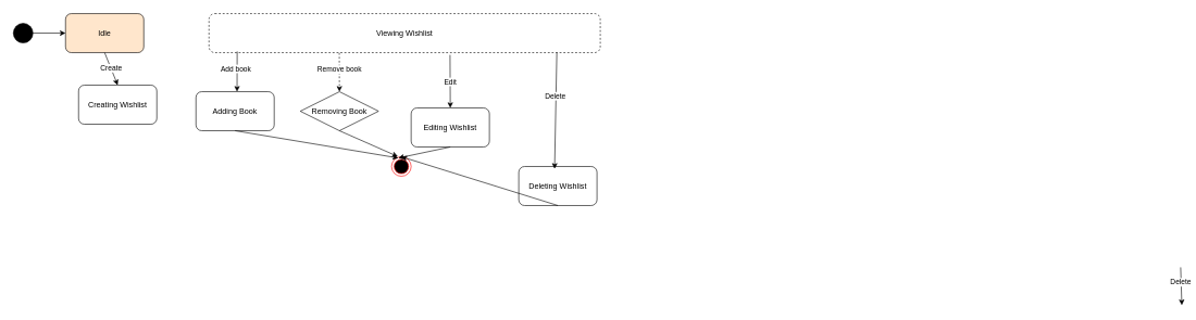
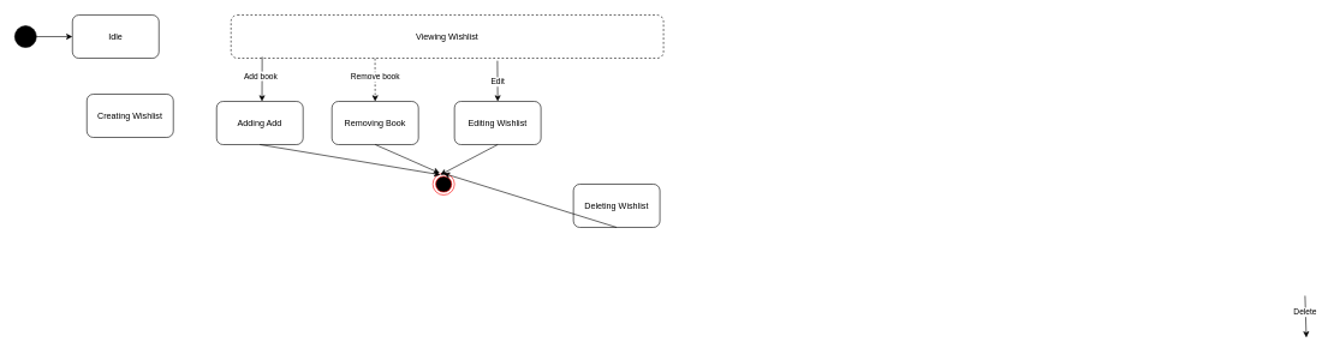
- <mxCell id="2" value="Idle" style="rounded=1;whiteSpace=wrap;html=1;fillColor=#ffe6cc;" vertex="1" parent="1"><mxGeometry x="100" y="20" width="120" height="60" as="geometry" /></mxCell>
+ <mxCell id="2" value="Idle" style="rounded=1;whiteSpace=wrap;html=1;" vertex="1" parent="1"><mxGeometry x="100" y="20" width="120" height="60" as="geometry" /></mxCell>
- <mxCell id="9" value="" style="endArrow=classic;html=1;rounded=0;exitX=0.5;exitY=1;exitDx=0;exitDy=0;entryX=0.5;entryY=0;entryDx=0;entryDy=0;" edge="1" parent="1" source="2" target="4"><mxGeometry width="50" height="50" relative="1" as="geometry"><mxPoint x="260" y="190" as="sourcePoint" /><mxPoint x="310" y="140" as="targetPoint" /></mxGeometry></mxCell>
- <mxCell id="10" value="Create" style="edgeLabel;html=1;align=center;verticalAlign=middle;resizable=0;points=[];" vertex="1" connectable="0" parent="9"><mxGeometry x="-0.082" relative="1" as="geometry"><mxPoint as="offset" /></mxGeometry></mxCell>
- <mxCell id="3" value="Adding Book" style="rounded=1;whiteSpace=wrap;html=1;" vertex="1" parent="1"><mxGeometry x="300" y="140" width="120" height="60" as="geometry" /></mxCell>
+ <mxCell id="3" value="Adding Add" style="rounded=1;whiteSpace=wrap;html=1;" vertex="1" parent="1"><mxGeometry x="300" y="140" width="120" height="60" as="geometry" /></mxCell>
- <mxCell id="5" value="Removing Book" style="rhombus;whiteSpace=wrap;html=1;" vertex="1" parent="1"><mxGeometry x="460" y="140" width="120" height="60" as="geometry" /></mxCell>
+ <mxCell id="5" value="Removing Book" style="rounded=1;whiteSpace=wrap;html=1;" vertex="1" parent="1"><mxGeometry x="460" y="140" width="120" height="60" as="geometry" /></mxCell>
- <mxCell id="7" value="Editing Wishlist" style="rounded=1;whiteSpace=wrap;html=1;" vertex="1" parent="1"><mxGeometry x="630" y="165" width="120" height="60" as="geometry" /></mxCell>
+ <mxCell id="7" value="Editing Wishlist" style="rounded=1;whiteSpace=wrap;html=1;" vertex="1" parent="1"><mxGeometry x="630" y="140" width="120" height="60" as="geometry" /></mxCell>
- <mxCell id="22" value="" style="endArrow=classic;html=1;rounded=0;exitX=0.889;exitY=0.994;exitDx=0;exitDy=0;exitPerimeter=0;entryX=0.458;entryY=0.058;entryDx=0;entryDy=0;entryPerimeter=0;" edge="1" parent="1" source="6" target="8"><mxGeometry width="50" height="50" relative="1" as="geometry"><mxPoint x="580" y="80" as="sourcePoint" /><mxPoint x="630" y="30" as="targetPoint" /></mxGeometry></mxCell>
- <mxCell id="23" value="Delete" style="edgeLabel;html=1;align=center;verticalAlign=middle;resizable=0;points=[];" vertex="1" connectable="0" parent="22"><mxGeometry x="-0.255" y="-2" relative="1" as="geometry"><mxPoint as="offset" /></mxGeometry></mxCell>
